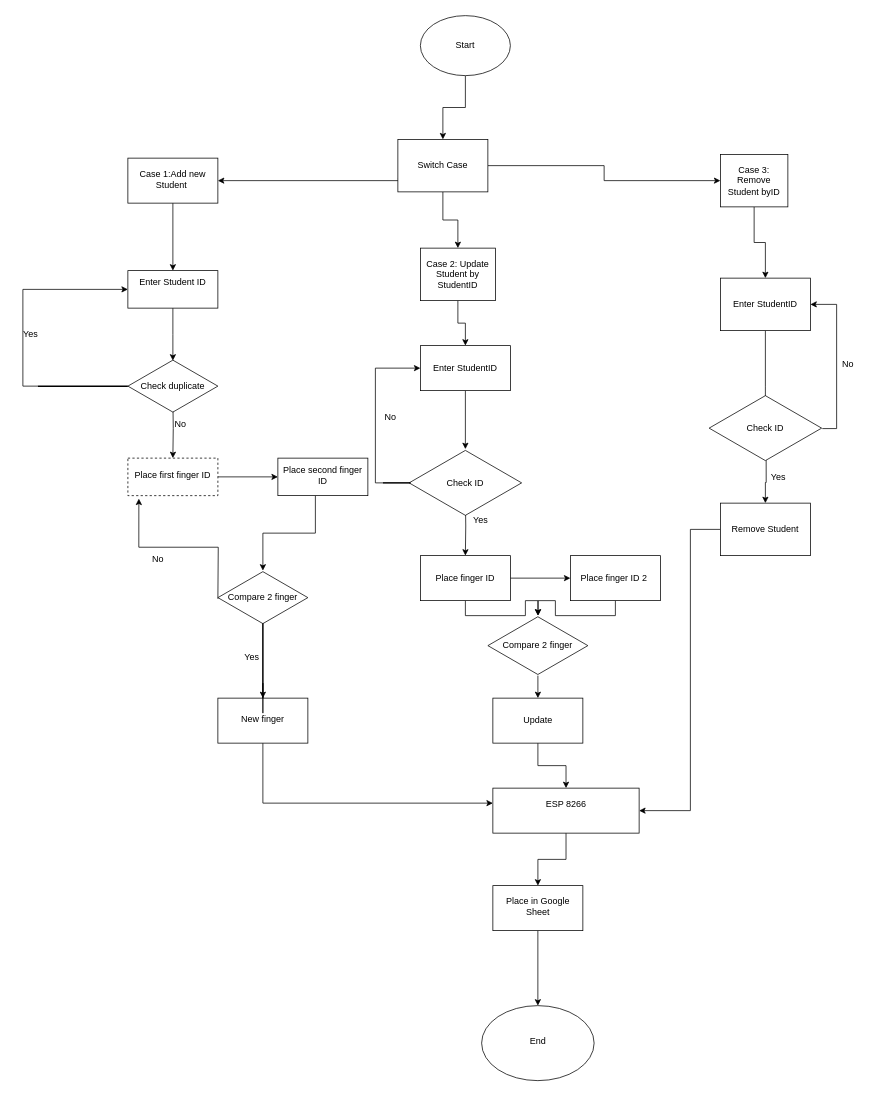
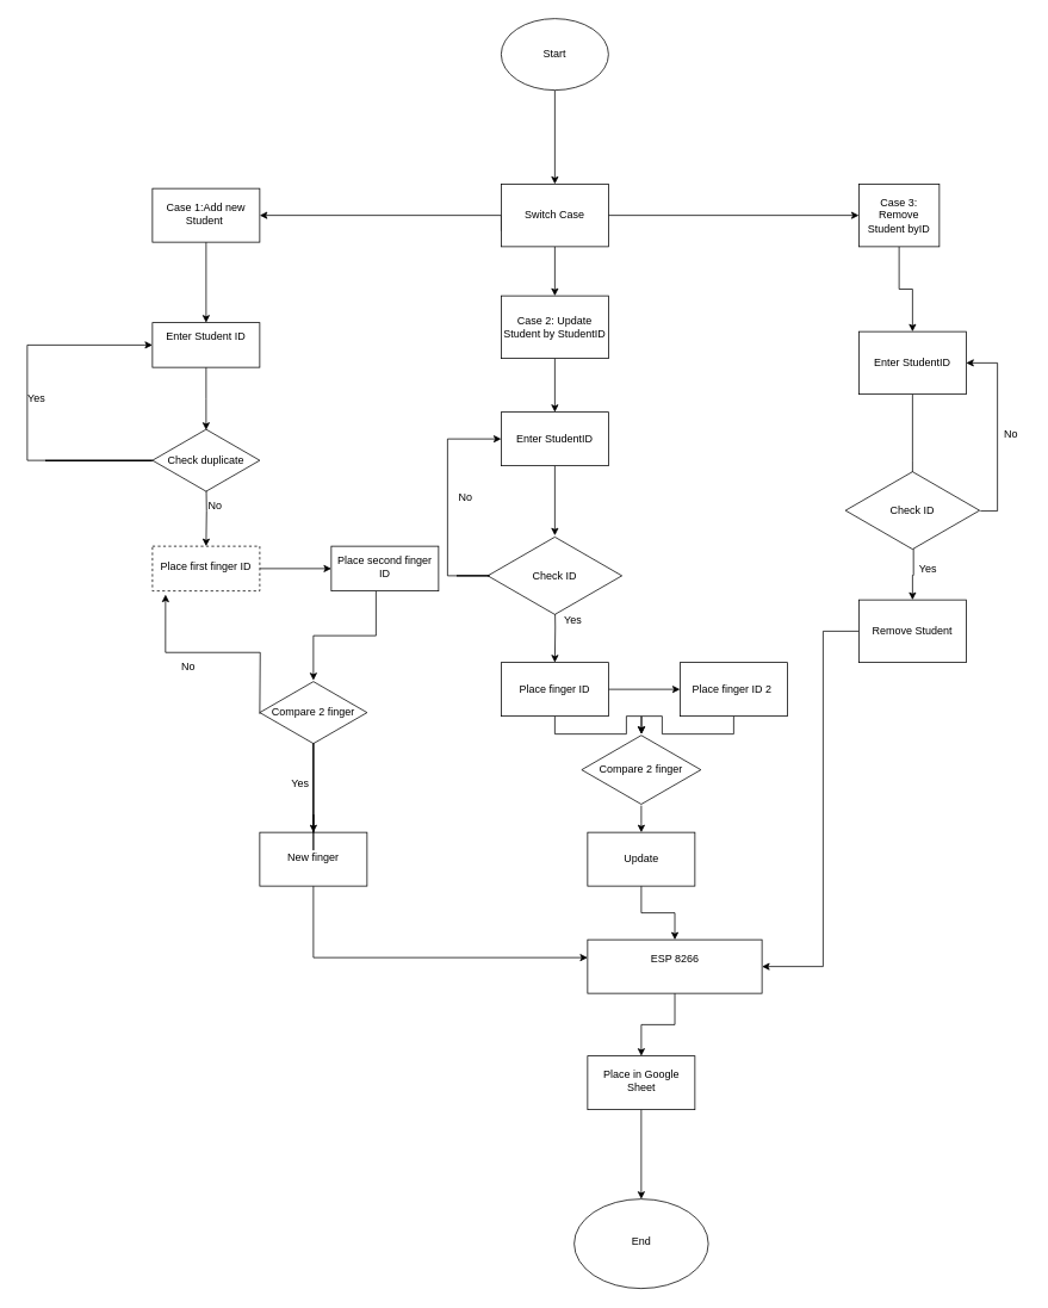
- <mxCell id="7" value="Switch Case" style="rounded=0;whiteSpace=wrap;html=1;" parent="1" vertex="1"><mxGeometry x="530" y="185" width="120" height="70" as="geometry" /></mxCell>
+ <mxCell id="7" value="Switch Case" style="rounded=0;whiteSpace=wrap;html=1;" parent="1" vertex="1"><mxGeometry x="560" y="205" width="120" height="70" as="geometry" /></mxCell>
- <mxCell id="9" value="Case 2: Update Student by StudentID" style="rounded=0;whiteSpace=wrap;html=1;" parent="1" vertex="1"><mxGeometry x="560" y="330" width="100" height="70" as="geometry" /></mxCell>
+ <mxCell id="9" value="Case 2: Update Student by StudentID" style="rounded=0;whiteSpace=wrap;html=1;" parent="1" vertex="1"><mxGeometry x="560" y="330" width="120" height="70" as="geometry" /></mxCell>
